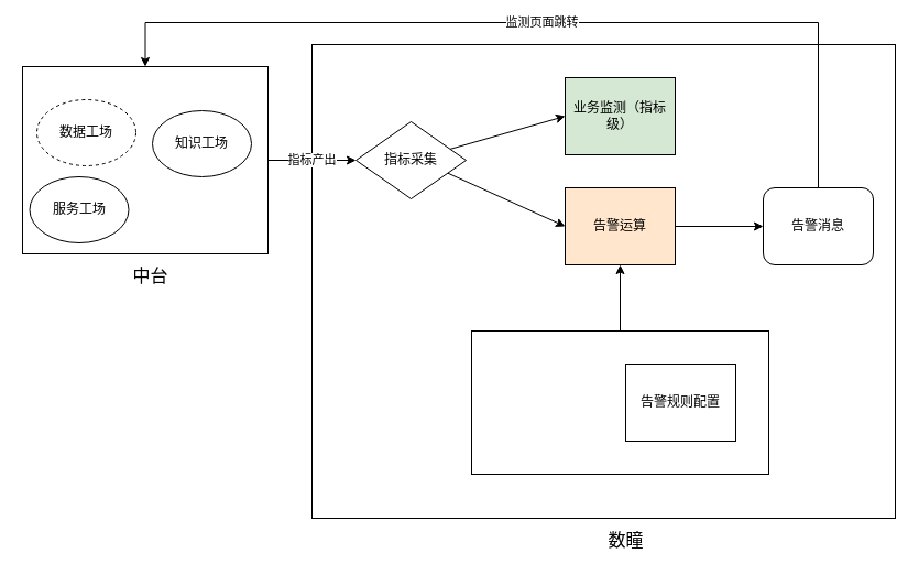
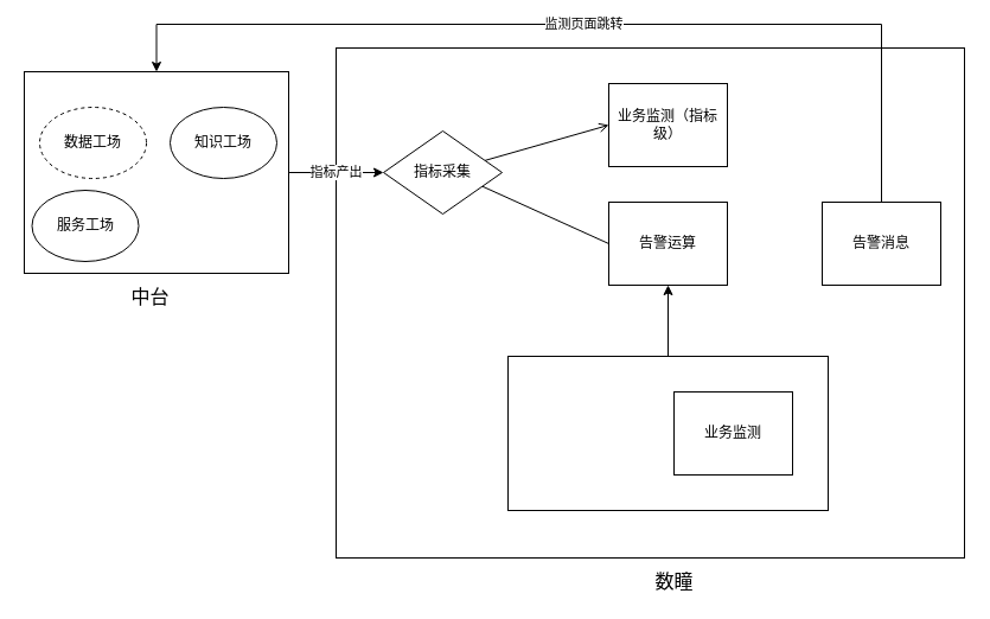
- <mxCell id="13" value="业务监测（指标级）" style="rounded=0;whiteSpace=wrap;html=1;fillColor=#d5e8d4;" vertex="1" parent="1"><mxGeometry x="513" y="70" width="100" height="70" as="geometry" /></mxCell>
+ <mxCell id="13" value="业务监测（指标级）" style="rounded=0;whiteSpace=wrap;html=1;" vertex="1" parent="1"><mxGeometry x="513" y="70" width="100" height="70" as="geometry" /></mxCell>
- <mxCell id="10" value="" style="rounded=0;orthogonalLoop=1;jettySize=auto;html=1;entryX=0;entryY=0.5;entryDx=0;entryDy=0;" edge="1" parent="1" source="12" target="13"><mxGeometry relative="1" as="geometry" /></mxCell>
+ <mxCell id="10" value="" style="rounded=0;orthogonalLoop=1;jettySize=auto;html=1;entryX=0;entryY=0.5;entryDx=0;entryDy=0;endArrow=open;" edge="1" parent="1" source="12" target="13"><mxGeometry relative="1" as="geometry" /></mxCell>
- <mxCell id="9" value="知识工场" style="ellipse;whiteSpace=wrap;html=1;" vertex="1" parent="1"><mxGeometry x="138" y="100" width="90" height="60" as="geometry" /></mxCell>
+ <mxCell id="9" value="知识工场" style="ellipse;whiteSpace=wrap;html=1;" vertex="1" parent="1"><mxGeometry x="143" y="90" width="90" height="60" as="geometry" /></mxCell>
- <mxCell id="11" style="edgeStyle=none;rounded=0;orthogonalLoop=1;jettySize=auto;html=1;exitX=1;exitY=0.75;exitDx=0;exitDy=0;entryX=0;entryY=0.5;entryDx=0;entryDy=0;" edge="1" parent="1" source="12" target="15"><mxGeometry relative="1" as="geometry" /></mxCell>
+ <mxCell id="11" style="edgeStyle=none;rounded=0;orthogonalLoop=1;jettySize=auto;html=1;exitX=1;exitY=0.75;exitDx=0;exitDy=0;entryX=0;entryY=0.5;entryDx=0;entryDy=0;endArrow=none;" edge="1" parent="1" source="12" target="15"><mxGeometry relative="1" as="geometry" /></mxCell>
- <mxCell id="15" value="告警运算" style="rounded=0;whiteSpace=wrap;html=1;fillColor=#ffe6cc;" vertex="1" parent="1"><mxGeometry x="513" y="170" width="100" height="70" as="geometry" /></mxCell>
+ <mxCell id="15" value="告警运算" style="rounded=0;whiteSpace=wrap;html=1;" vertex="1" parent="1"><mxGeometry x="513" y="170" width="100" height="70" as="geometry" /></mxCell>
- <mxCell id="14" value="" style="edgeStyle=none;rounded=0;orthogonalLoop=1;jettySize=auto;html=1;" edge="1" parent="1" source="15" target="18"><mxGeometry relative="1" as="geometry" /></mxCell>
- <mxCell id="18" value="告警消息" style="whiteSpace=wrap;html=1;rounded=1;" vertex="1" parent="1"><mxGeometry x="693" y="170" width="100" height="70" as="geometry" /></mxCell>
+ <mxCell id="18" value="告警消息" style="rounded=0;whiteSpace=wrap;html=1;" vertex="1" parent="1"><mxGeometry x="693" y="170" width="100" height="70" as="geometry" /></mxCell>
- <mxCell id="19" value="中台" style="text;html=1;align=center;verticalAlign=middle;resizable=0;points=[];autosize=1;strokeColor=none;fontSize=16;" vertex="1" parent="1"><mxGeometry x="111" y="240" width="50" height="20" as="geometry" /></mxCell>
+ <mxCell id="19" value="中台" style="text;html=1;align=center;verticalAlign=middle;resizable=0;points=[];autosize=1;strokeColor=none;fontSize=16;" vertex="1" parent="1"><mxGeometry x="101" y="240" width="50" height="20" as="geometry" /></mxCell>
- <mxCell id="16" value="告警规则配置" style="rounded=0;whiteSpace=wrap;html=1;" vertex="1" parent="1"><mxGeometry x="568" y="330" width="100" height="70" as="geometry" /></mxCell>
+ <mxCell id="16" value="业务监测" style="rounded=0;whiteSpace=wrap;html=1;" vertex="1" parent="1"><mxGeometry x="568" y="330" width="100" height="70" as="geometry" /></mxCell>
